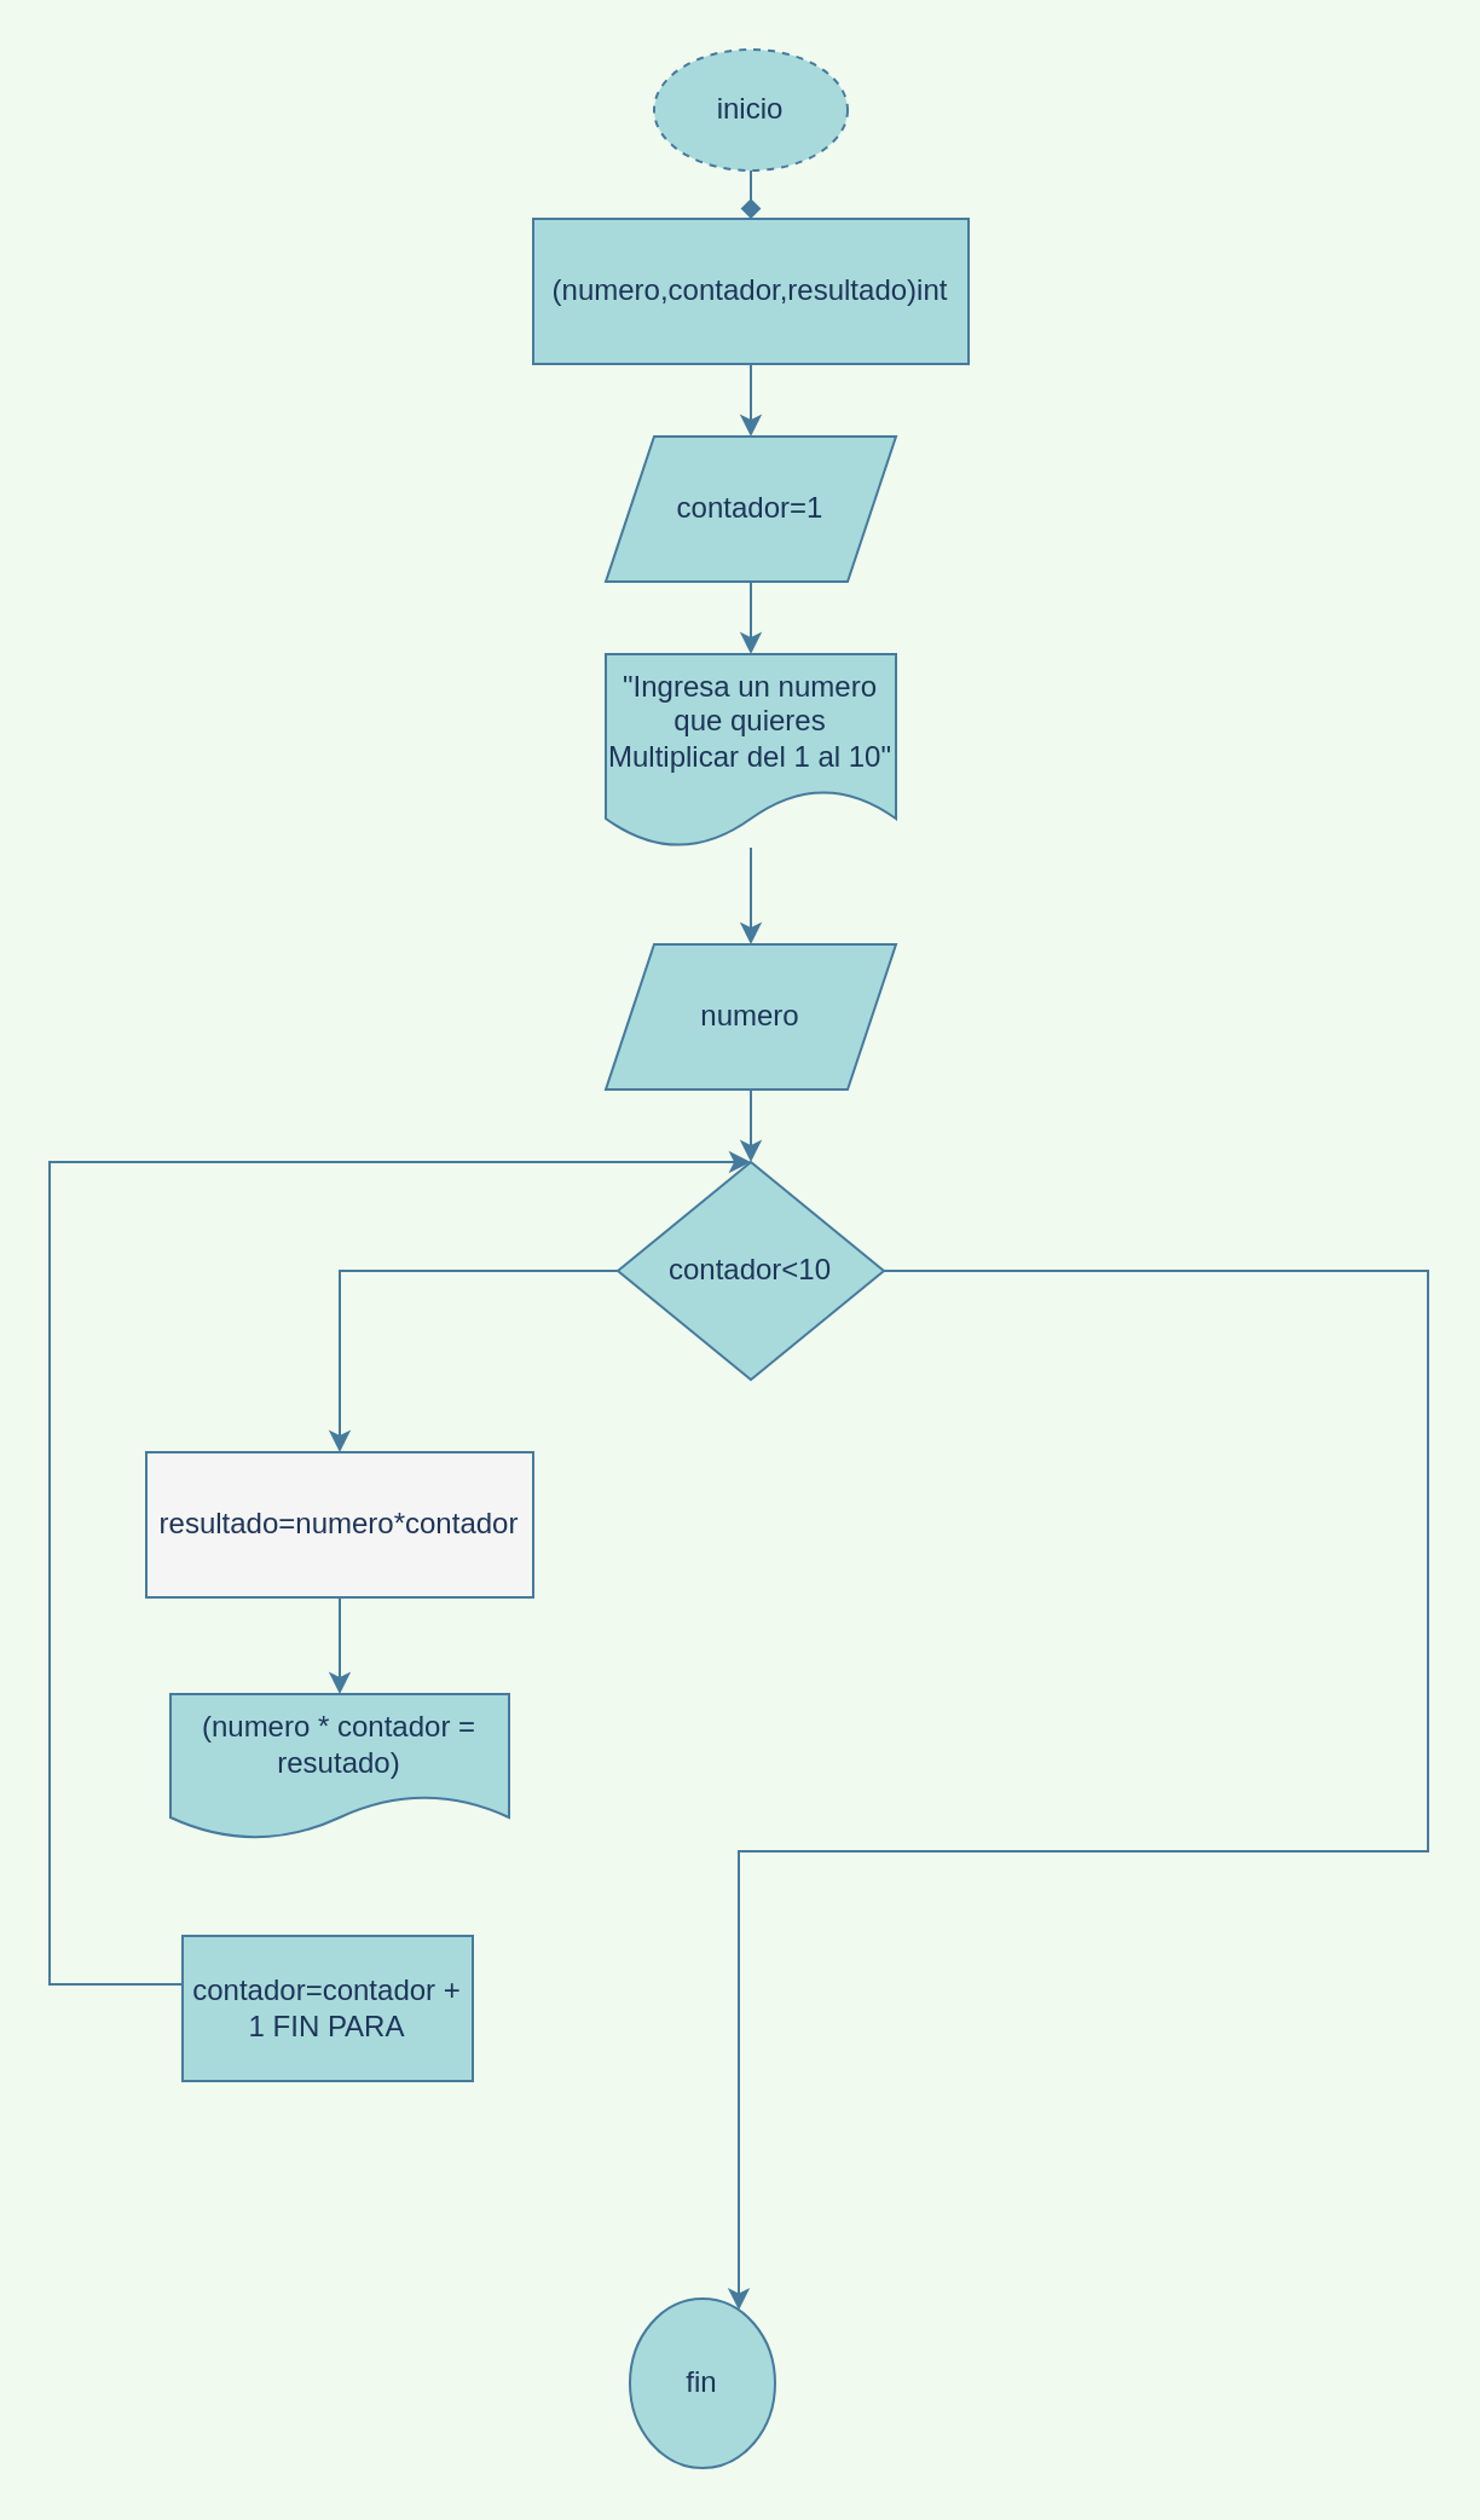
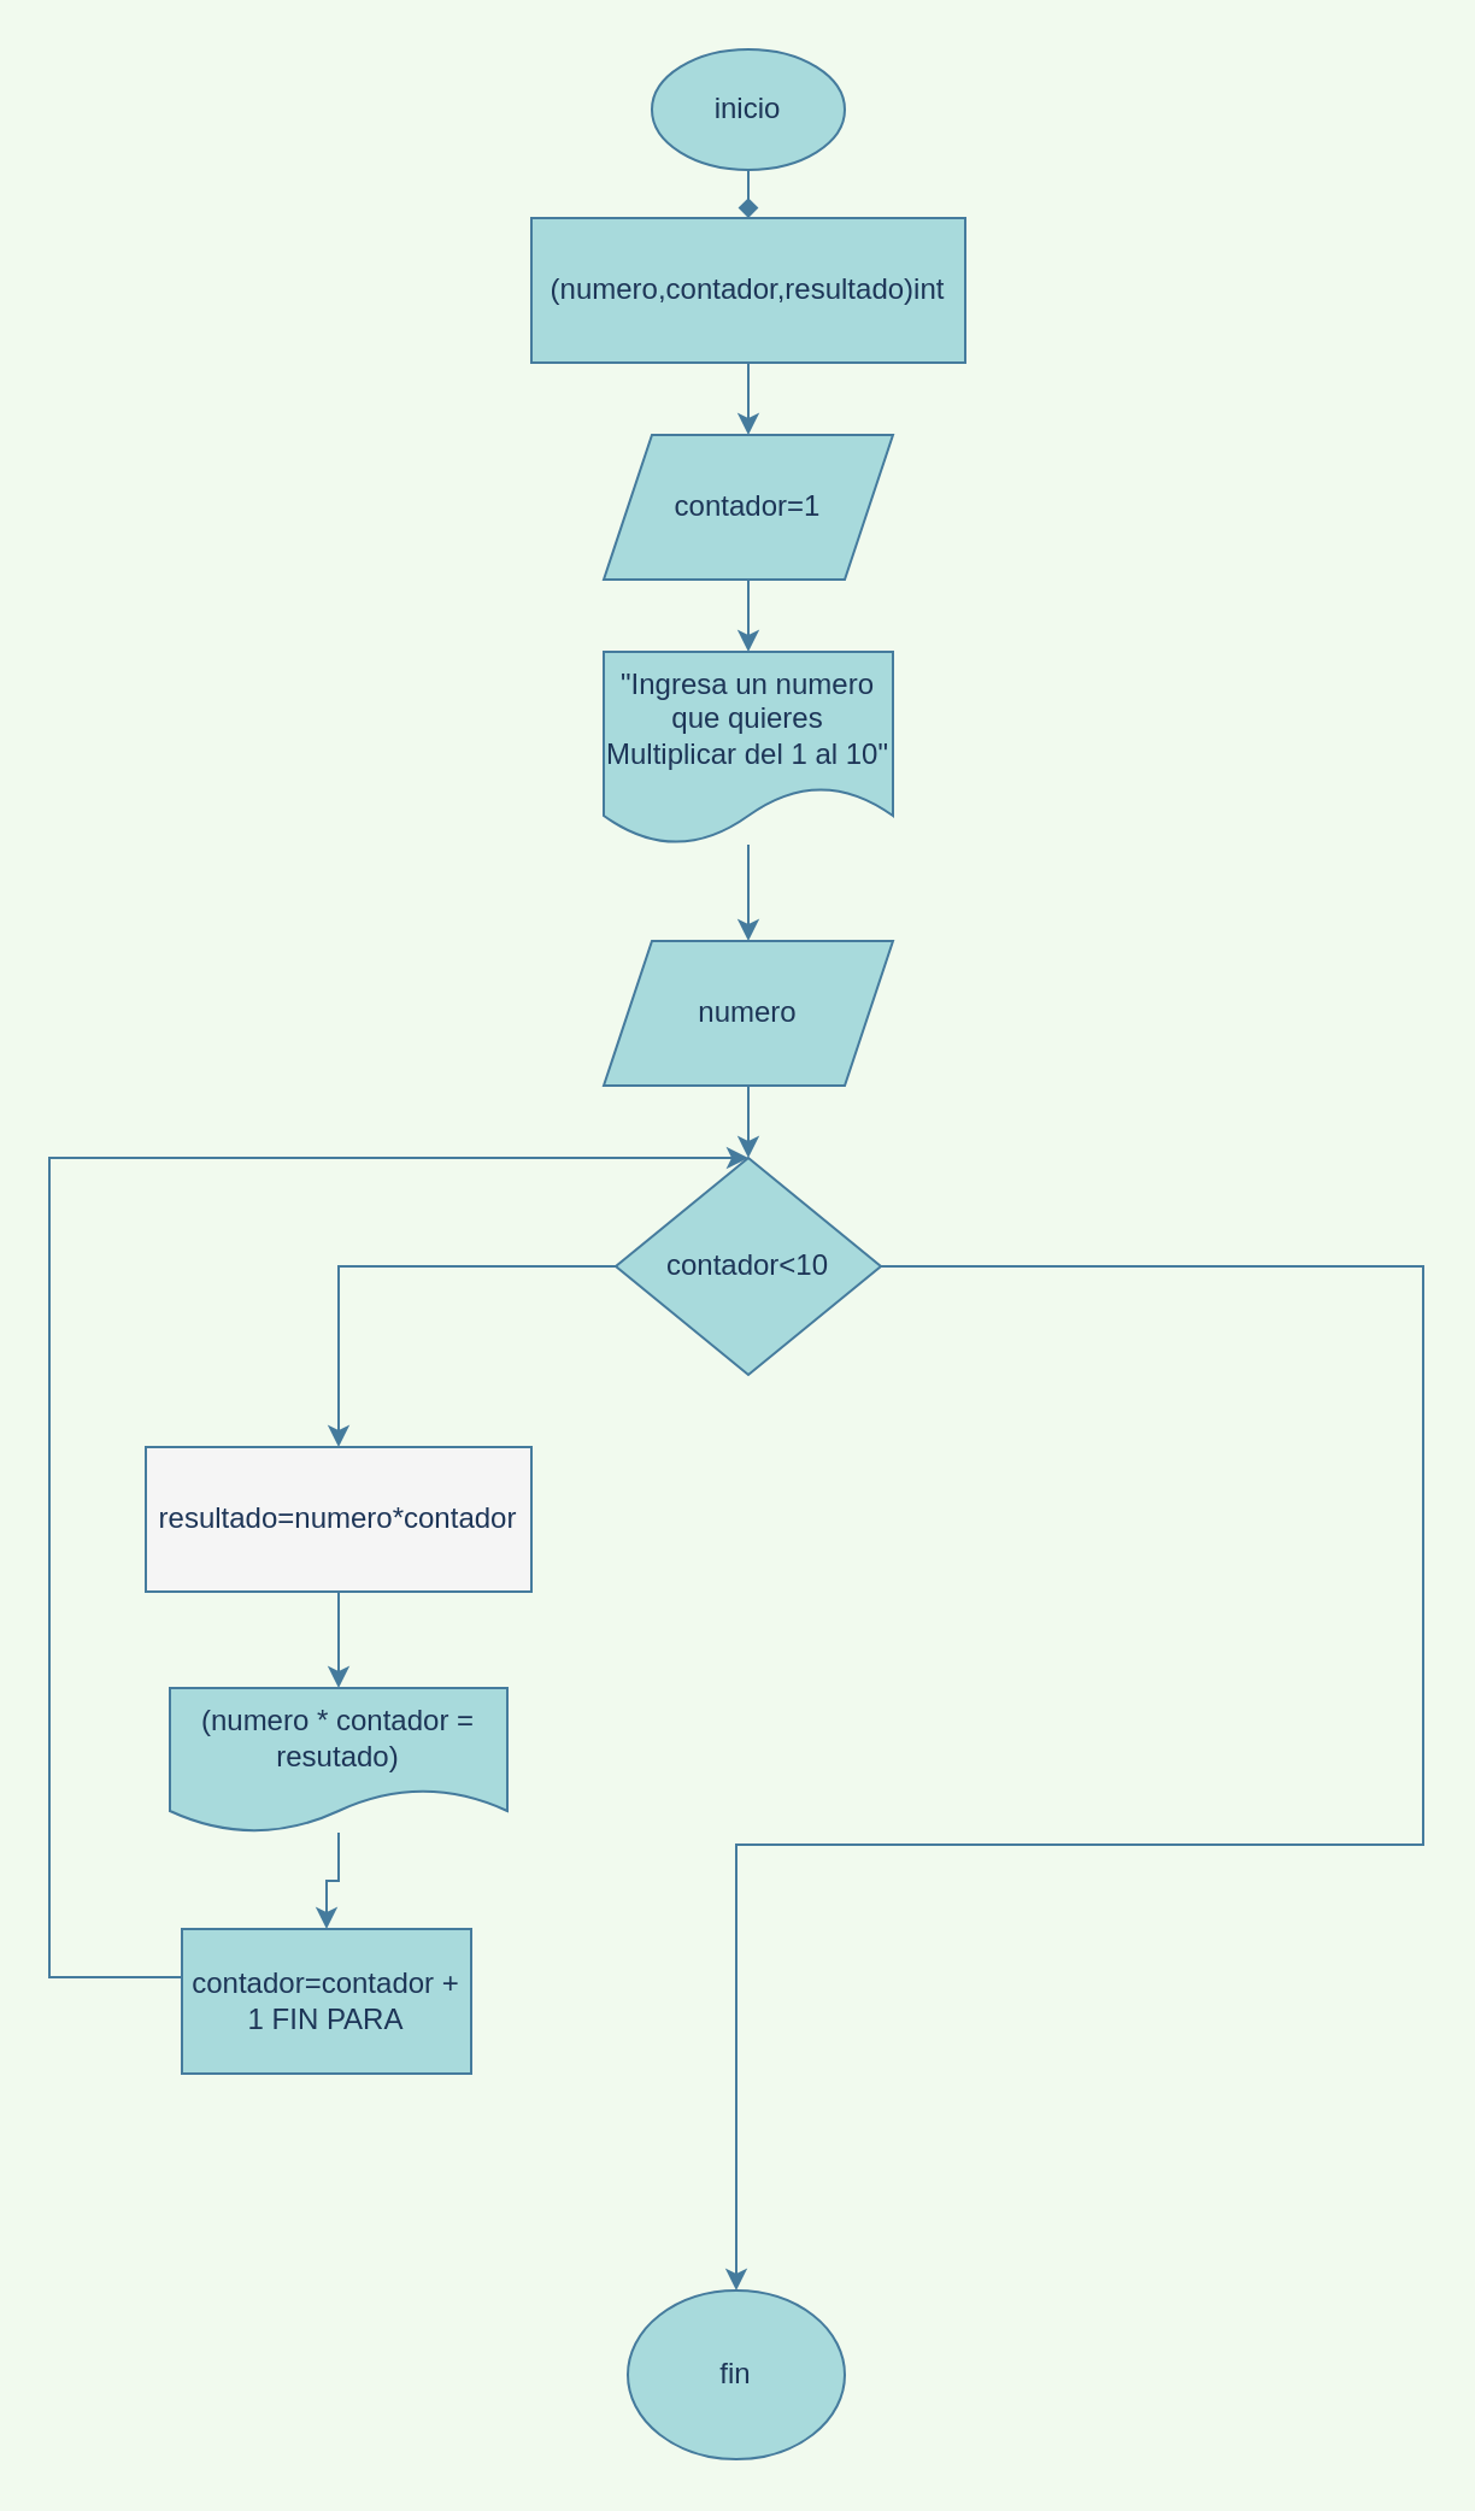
- <mxCell id="3" value="inicio" style="ellipse;whiteSpace=wrap;html=1;fillColor=#A8DADC;strokeColor=#457B9D;fontColor=#1D3557;dashed=1;" parent="1" vertex="1"><mxGeometry x="270" y="20" width="80" height="50" as="geometry" /></mxCell>
+ <mxCell id="3" value="inicio" style="ellipse;whiteSpace=wrap;html=1;fillColor=#A8DADC;strokeColor=#457B9D;fontColor=#1D3557;" parent="1" vertex="1"><mxGeometry x="270" y="20" width="80" height="50" as="geometry" /></mxCell>
+ <mxCell id="17" value="" style="edgeStyle=orthogonalEdgeStyle;rounded=0;orthogonalLoop=1;jettySize=auto;html=1;labelBackgroundColor=#F1FAEE;strokeColor=#457B9D;fontColor=#1D3557;" parent="1" source="18" target="20" edge="1"><mxGeometry relative="1" as="geometry" /></mxCell>
- <mxCell id="21" value="fin" style="ellipse;whiteSpace=wrap;html=1;fillColor=#A8DADC;strokeColor=#457B9D;fontColor=#1D3557;" parent="1" vertex="1"><mxGeometry x="260" y="950" width="60" height="70" as="geometry" /></mxCell>
+ <mxCell id="21" value="fin" style="ellipse;whiteSpace=wrap;html=1;fillColor=#A8DADC;strokeColor=#457B9D;fontColor=#1D3557;" parent="1" vertex="1"><mxGeometry x="260" y="950" width="90" height="70" as="geometry" /></mxCell>
